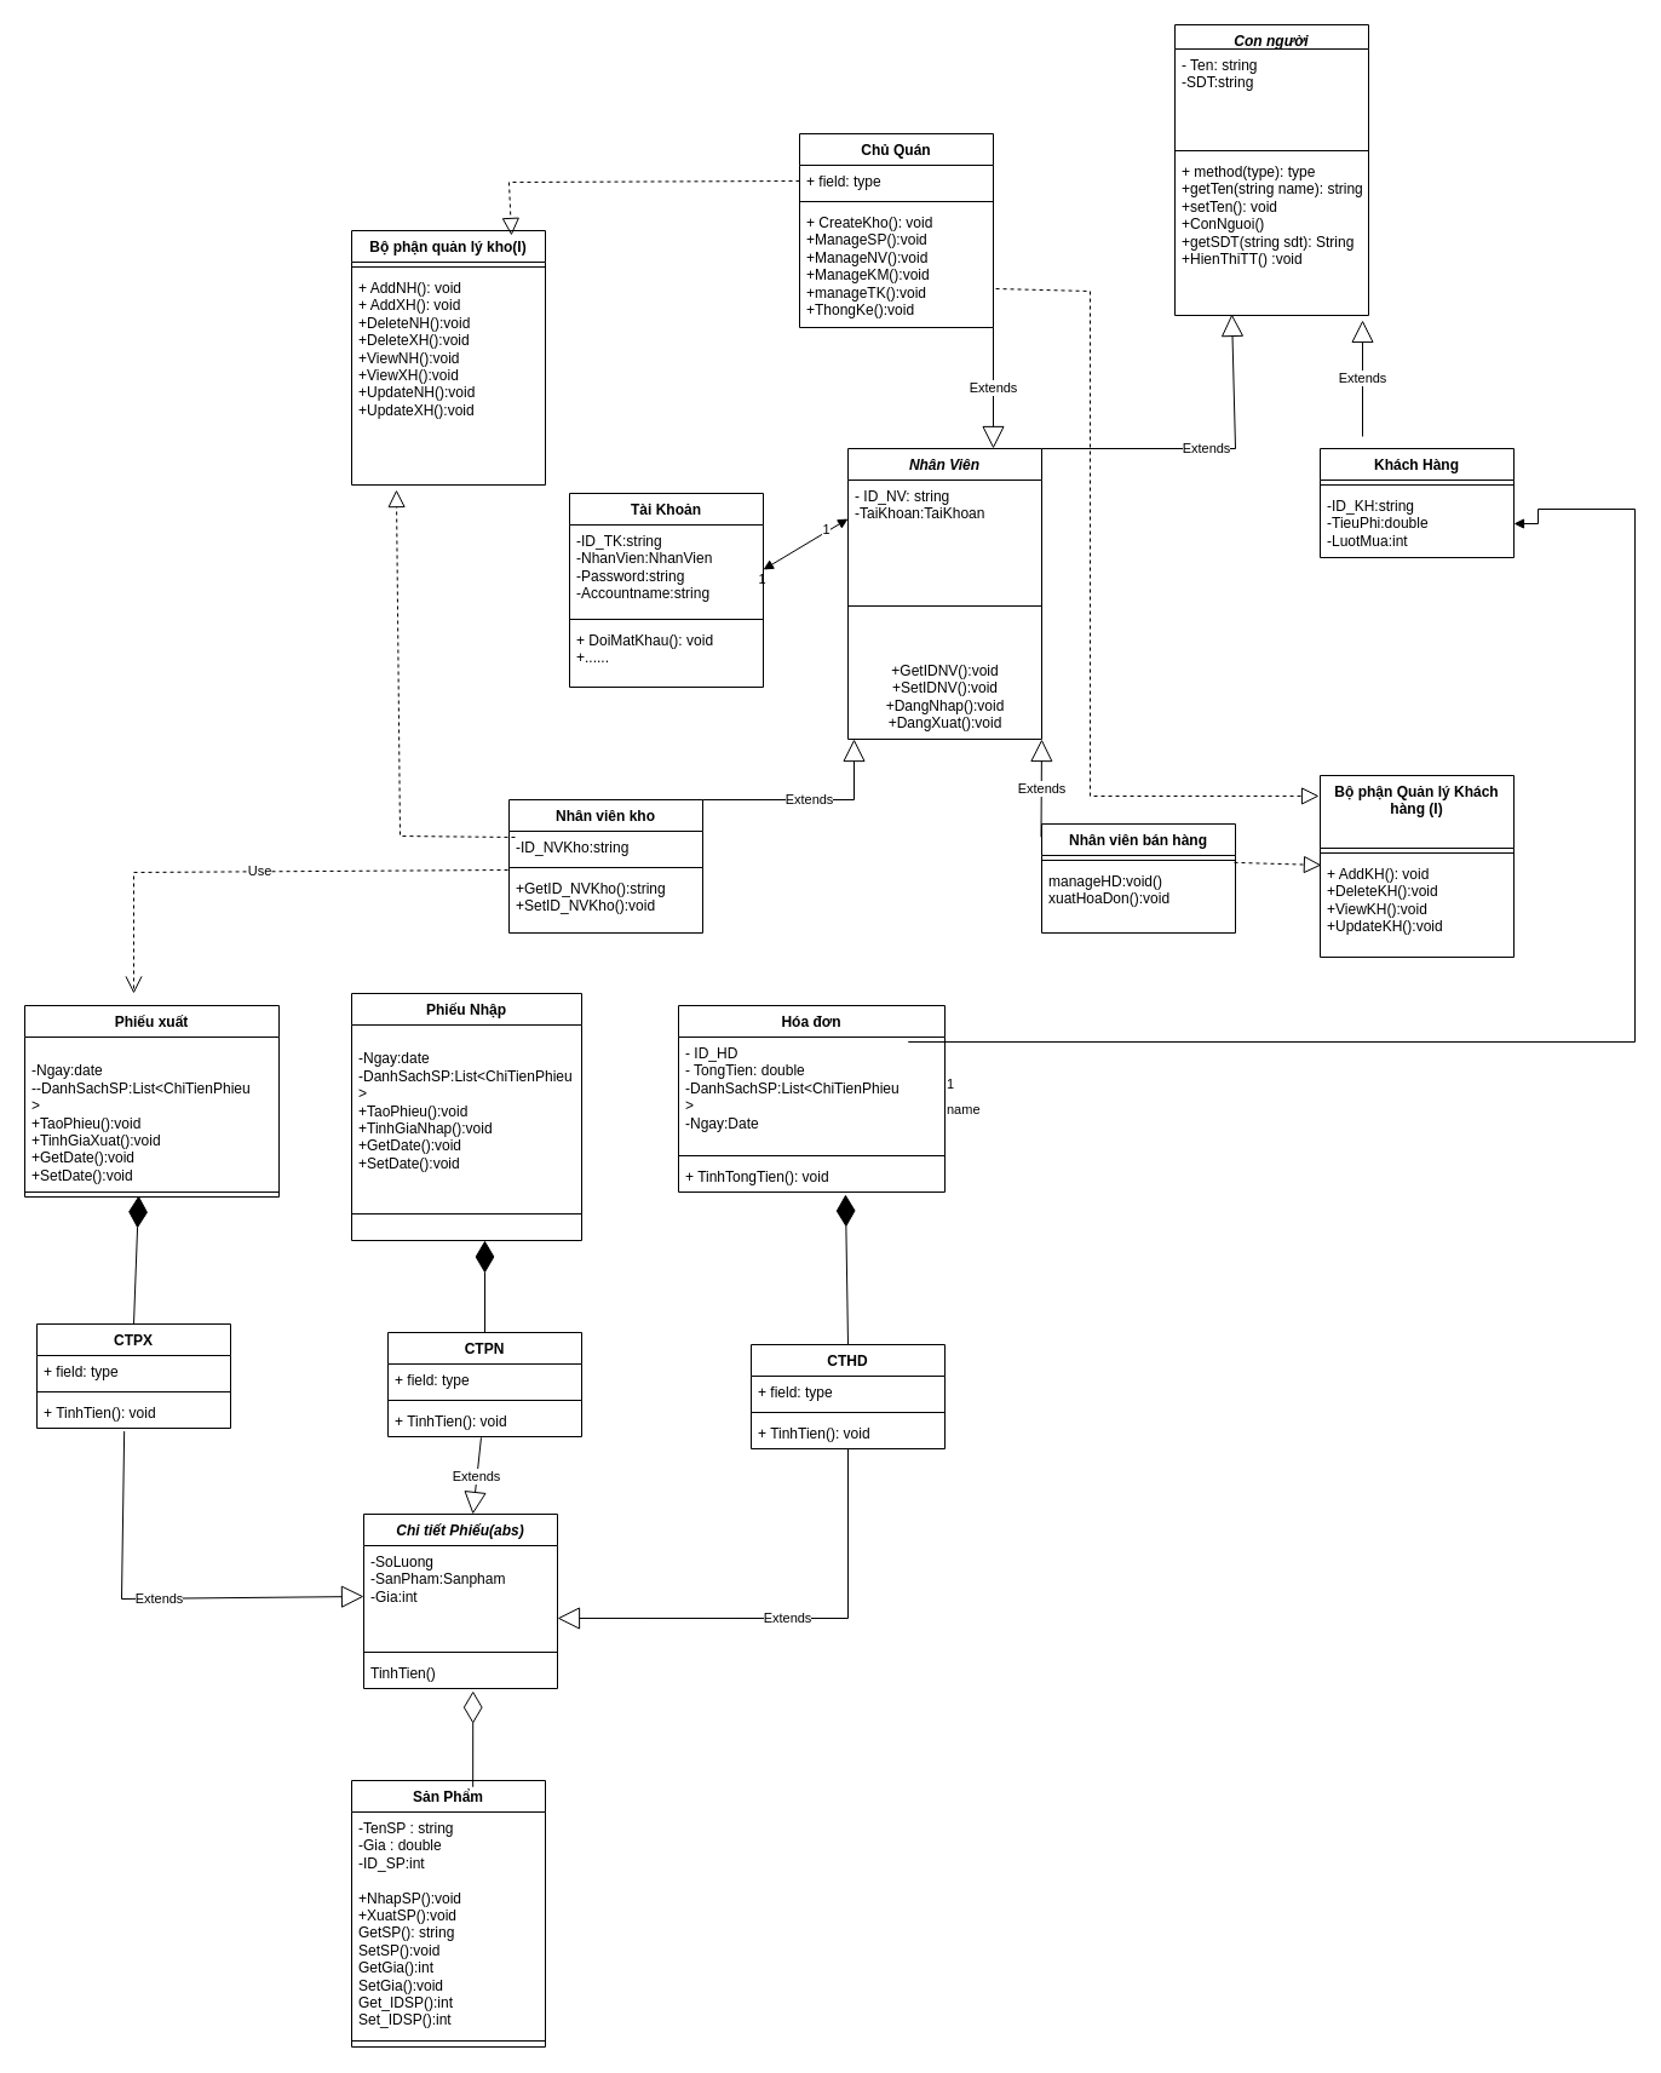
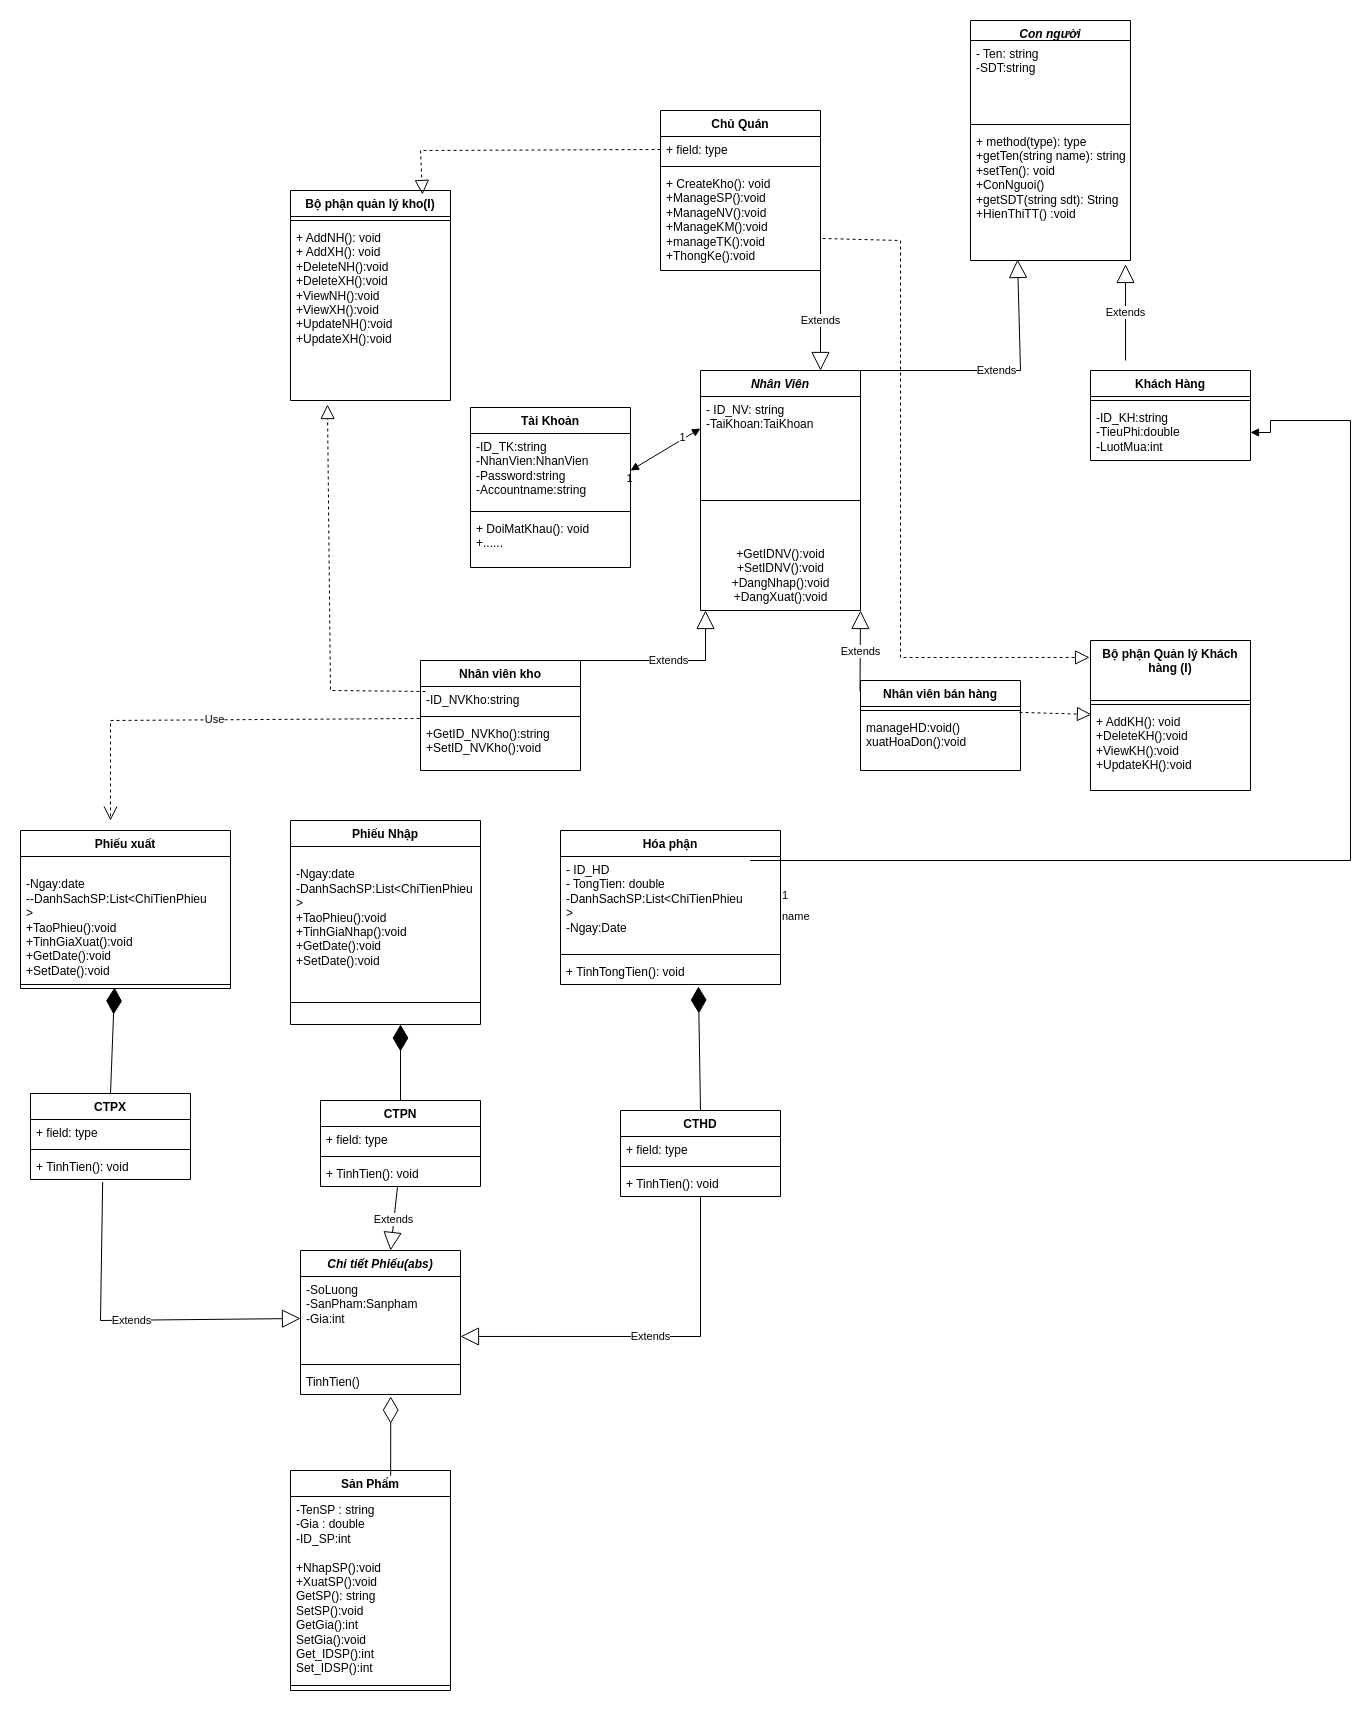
- <mxCell id="42" value="Hóa đơn&lt;div&gt;&lt;br&gt;&lt;/div&gt;" style="swimlane;fontStyle=1;align=center;verticalAlign=top;childLayout=stackLayout;horizontal=1;startSize=26;horizontalStack=0;resizeParent=1;resizeParentMax=0;resizeLast=0;collapsible=1;marginBottom=0;whiteSpace=wrap;html=1;" parent="1" vertex="1"><mxGeometry x="560" y="830" width="220" height="154" as="geometry" /></mxCell>
+ <mxCell id="42" value="Hóa phận&lt;div&gt;&lt;br&gt;&lt;/div&gt;" style="swimlane;fontStyle=1;align=center;verticalAlign=top;childLayout=stackLayout;horizontal=1;startSize=26;horizontalStack=0;resizeParent=1;resizeParentMax=0;resizeLast=0;collapsible=1;marginBottom=0;whiteSpace=wrap;html=1;" parent="1" vertex="1"><mxGeometry x="560" y="830" width="220" height="154" as="geometry" /></mxCell>
